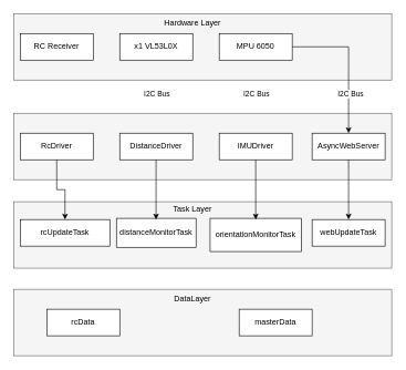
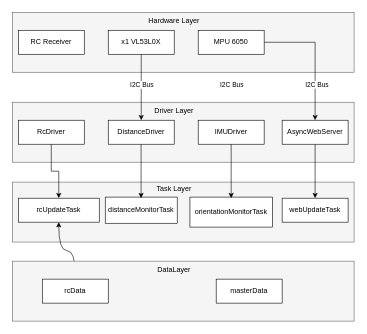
+ <mxCell id="8" value="Driver Layer" style="text;html=1;align=center;verticalAlign=middle;whiteSpace=wrap;rounded=0;" parent="1" vertex="1"><mxGeometry x="235" y="170" width="110" height="30" as="geometry" /></mxCell>
+ <mxCell id="21" style="edgeStyle=orthogonalEdgeStyle;rounded=0;orthogonalLoop=1;jettySize=auto;html=1;entryX=0.5;entryY=0;entryDx=0;entryDy=0;" parent="1" source="5" target="10" edge="1"><mxGeometry relative="1" as="geometry" /></mxCell>
+ <mxCell id="15" style="edgeStyle=orthogonalEdgeStyle;rounded=0;orthogonalLoop=1;jettySize=auto;html=1;startArrow=classic;startFill=1;curved=1;" parent="1" source="16" target="31" edge="1"><mxGeometry relative="1" as="geometry" /></mxCell>
